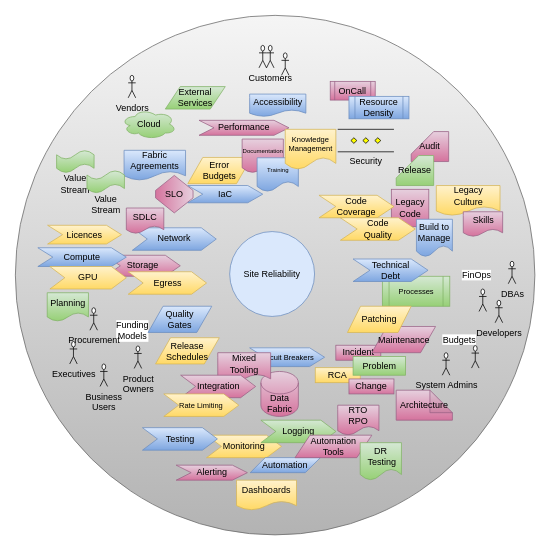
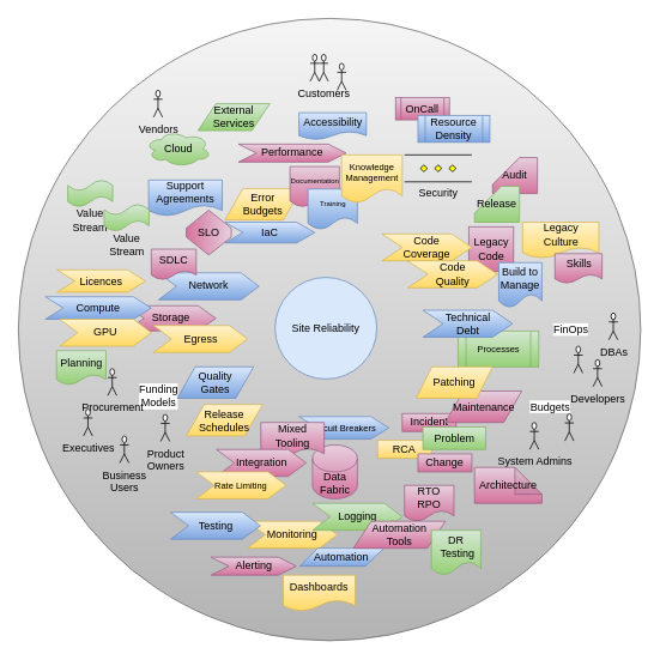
- <mxCell id="67" value="Fabric Agreements" style="shape=document;whiteSpace=wrap;html=1;boundedLbl=1;fillColor=#dae8fc;gradientColor=#7ea6e0;strokeColor=#6c8ebf;" vertex="1" parent="1"><mxGeometry x="165" y="200" width="82" height="40" as="geometry" /></mxCell>
+ <mxCell id="67" value="Support Agreements" style="shape=document;whiteSpace=wrap;html=1;boundedLbl=1;fillColor=#dae8fc;gradientColor=#7ea6e0;strokeColor=#6c8ebf;" vertex="1" parent="1"><mxGeometry x="165" y="200" width="82" height="40" as="geometry" /></mxCell>
